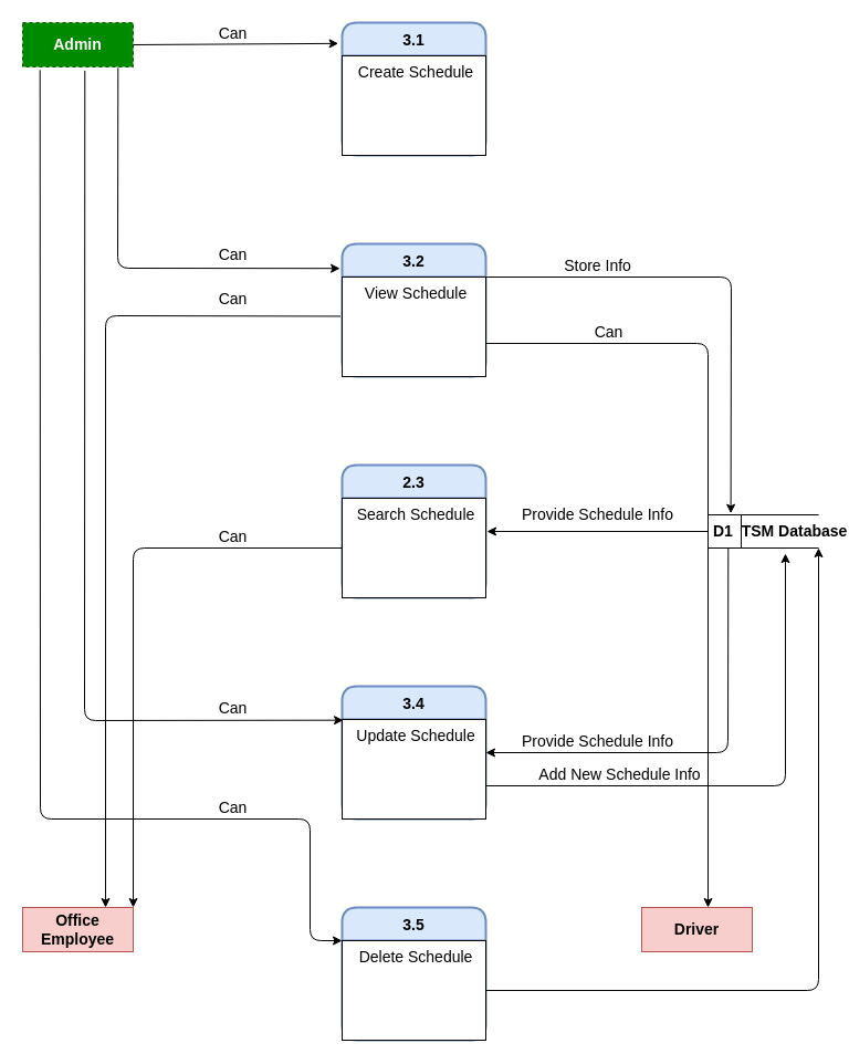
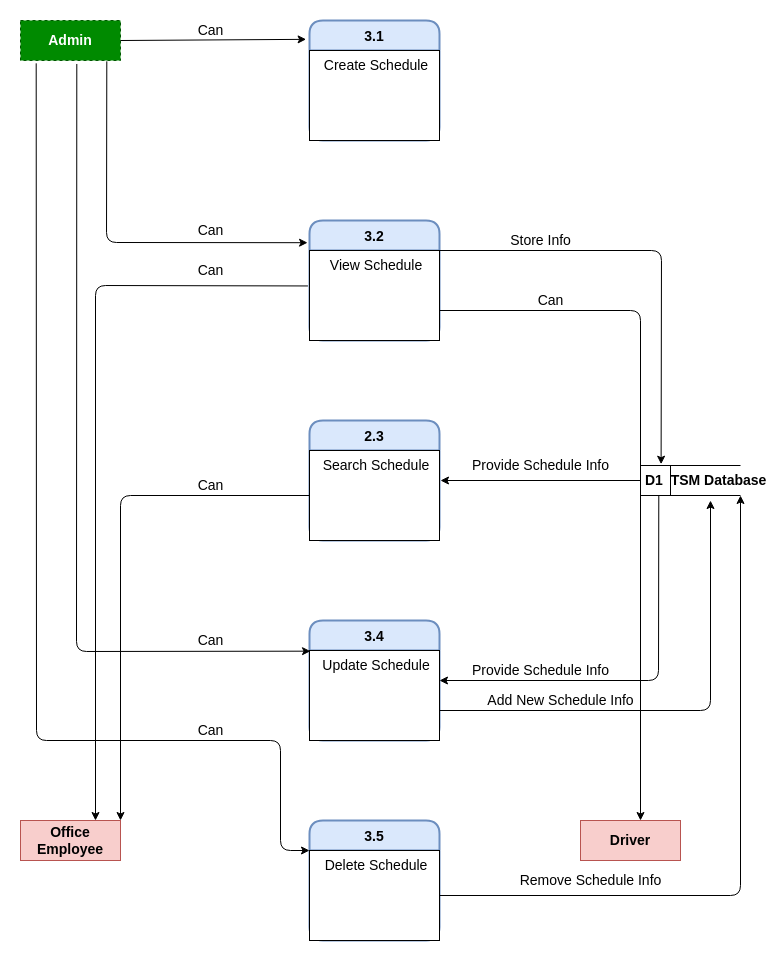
+ <mxCell id="50" value="Remove Schedule Info" style="text;html=1;align=center;verticalAlign=middle;resizable=0;points=[];autosize=1;strokeColor=none;fillColor=none;fontSize=14;" parent="2" vertex="1"><mxGeometry x="490" y="850" width="160" height="20" as="geometry" /></mxCell>
